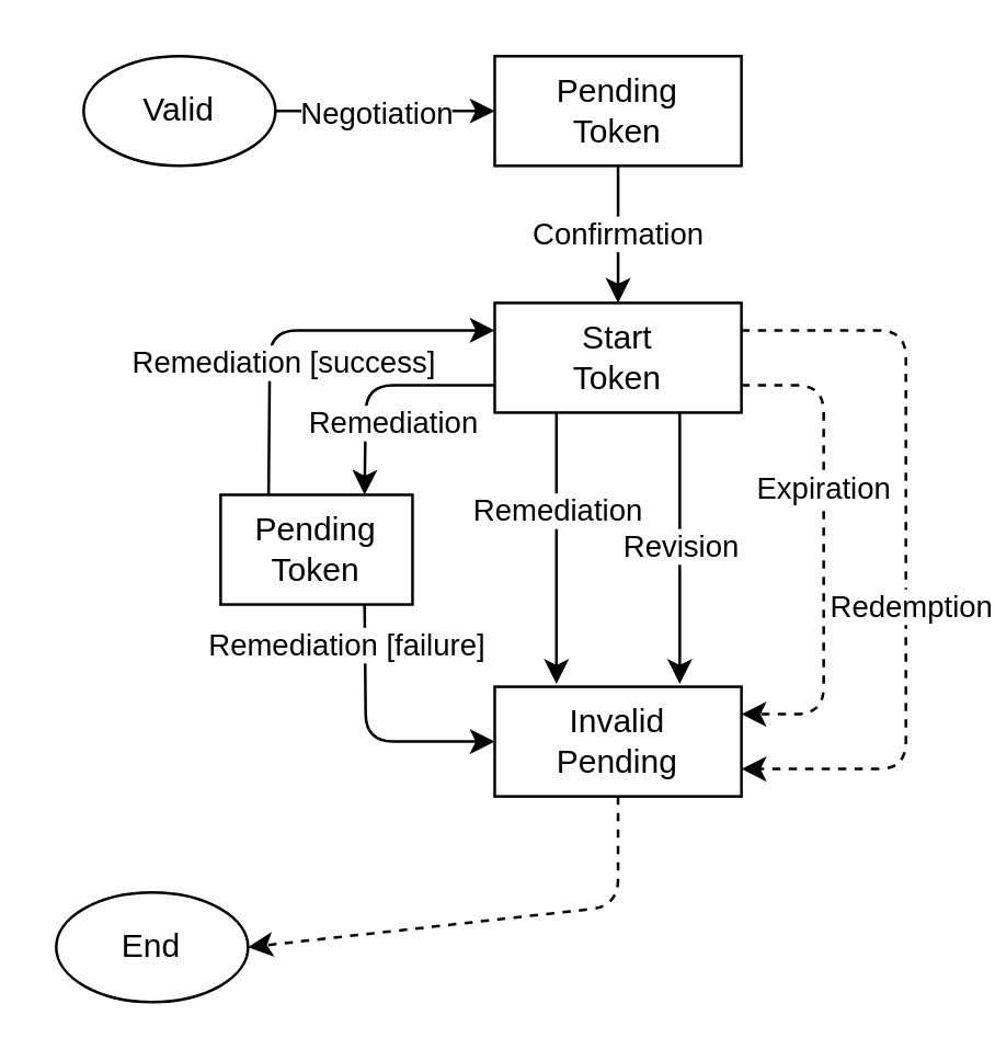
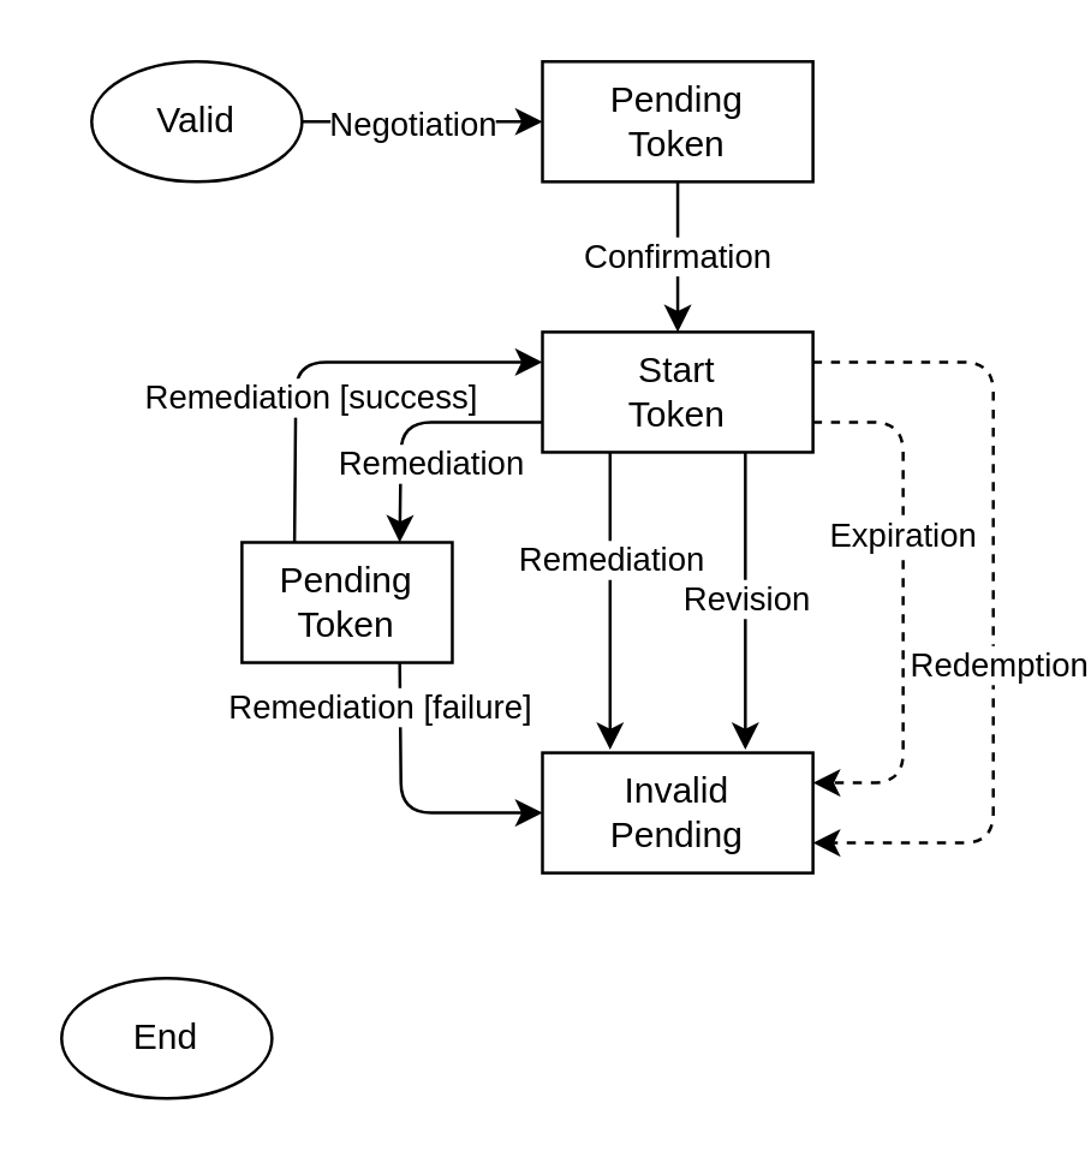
- <mxCell id="17" style="edgeStyle=none;html=1;exitX=0.5;exitY=1;exitDx=0;exitDy=0;entryX=1;entryY=0.5;entryDx=0;entryDy=0;dashed=1;" parent="1" source="18" target="24" edge="1"><mxGeometry relative="1" as="geometry"><Array as="points"><mxPoint x="225" y="330" /></Array></mxGeometry></mxCell>
